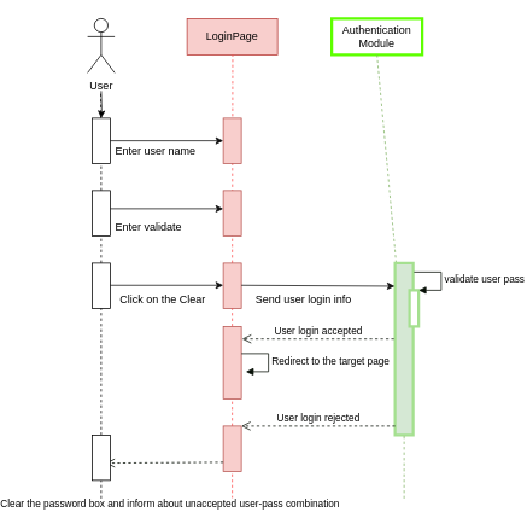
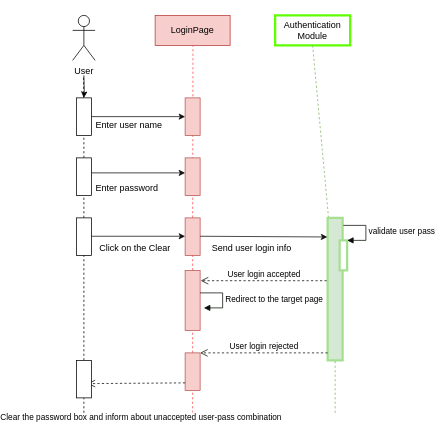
- <mxCell id="20" value="Enter validate" style="text;strokeColor=none;fillColor=none;align=left;verticalAlign=middle;spacingLeft=4;spacingRight=4;overflow=hidden;points=[[0,0.5],[1,0.5]];portConstraint=eastwest;rotatable=0;" vertex="1" parent="1"><mxGeometry x="45" y="240" width="105" height="20" as="geometry" /></mxCell>
+ <mxCell id="20" value="Enter password" style="text;strokeColor=none;fillColor=none;align=left;verticalAlign=middle;spacingLeft=4;spacingRight=4;overflow=hidden;points=[[0,0.5],[1,0.5]];portConstraint=eastwest;rotatable=0;" vertex="1" parent="1"><mxGeometry x="45" y="240" width="105" height="20" as="geometry" /></mxCell>
